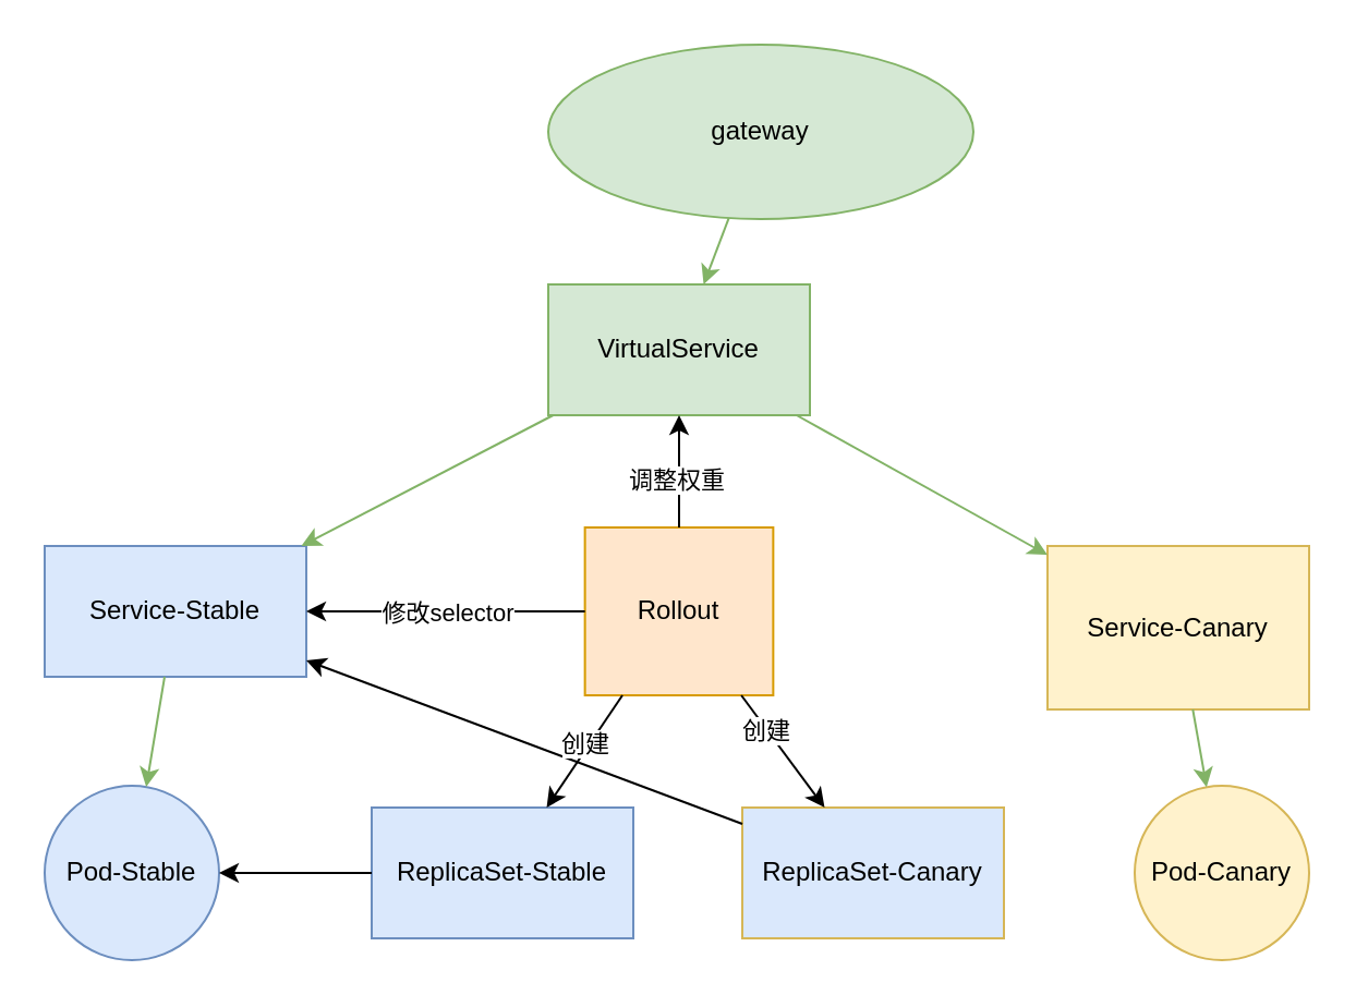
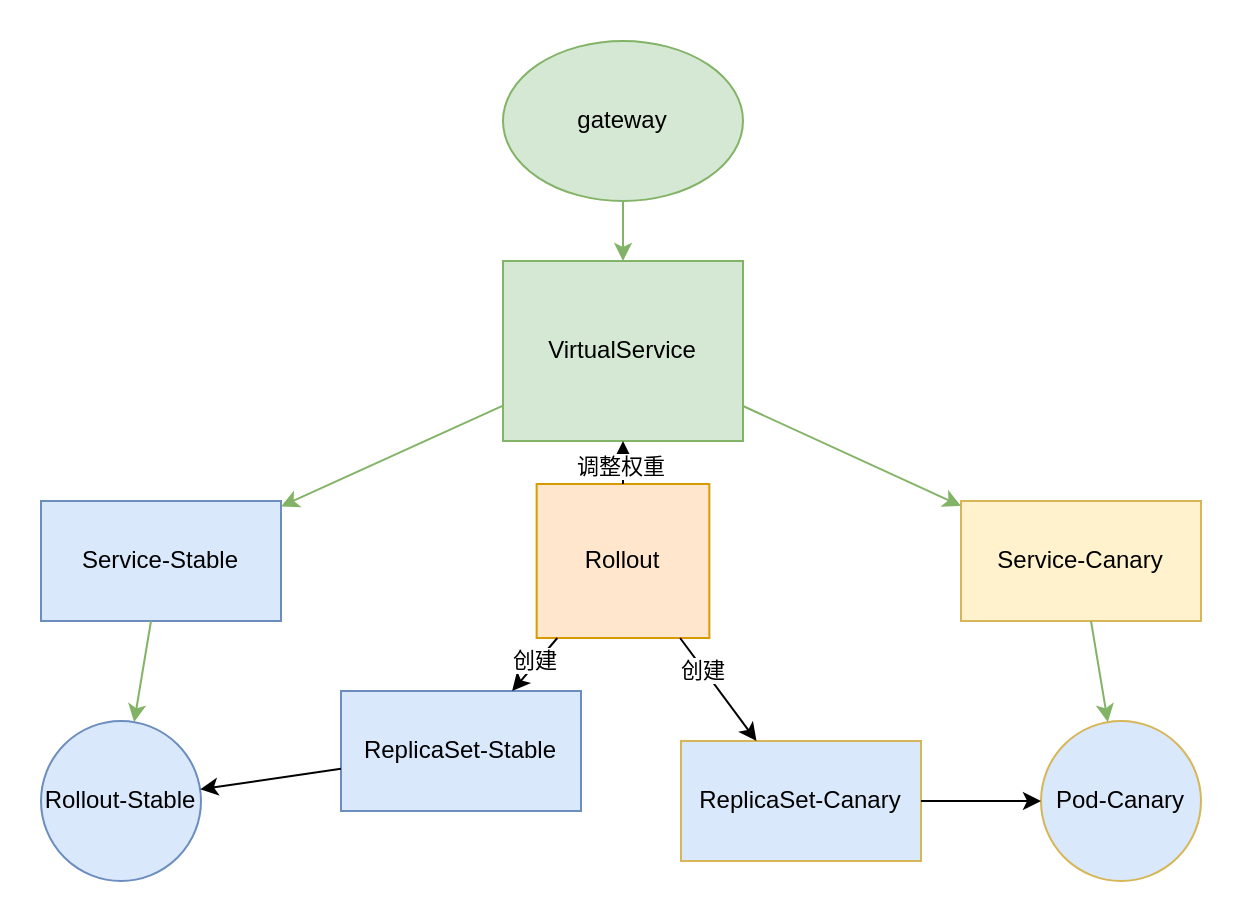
- <mxCell id="24" value="gateway" style="ellipse;whiteSpace=wrap;html=1;fillColor=#d5e8d4;strokeColor=#82b366;" vertex="1" parent="1"><mxGeometry x="251" y="20" width="195" height="80" as="geometry" /></mxCell>
+ <mxCell id="24" value="gateway" style="ellipse;whiteSpace=wrap;html=1;fillColor=#d5e8d4;strokeColor=#82b366;" vertex="1" parent="1"><mxGeometry x="251" y="20" width="120" height="80" as="geometry" /></mxCell>
- <mxCell id="2" value="VirtualService" style="rounded=0;whiteSpace=wrap;html=1;fillColor=#d5e8d4;strokeColor=#82b366;" vertex="1" parent="1"><mxGeometry x="251" y="130" width="120" height="60" as="geometry" /></mxCell>
+ <mxCell id="2" value="VirtualService" style="rounded=0;whiteSpace=wrap;html=1;fillColor=#d5e8d4;strokeColor=#82b366;" vertex="1" parent="1"><mxGeometry x="251" y="130" width="120" height="90" as="geometry" /></mxCell>
- <mxCell id="22" value="" style="endArrow=classic;html=1;" edge="1" parent="1" source="7" target="3"><mxGeometry width="50" height="50" relative="1" as="geometry"><mxPoint x="189" y="419" as="sourcePoint" /><mxPoint x="239" y="369" as="targetPoint" /></mxGeometry></mxCell>
- <mxCell id="23" value="修改selector" style="edgeLabel;html=1;align=center;verticalAlign=middle;resizable=0;points=[];" vertex="1" connectable="0" parent="22"><mxGeometry x="-0.022" relative="1" as="geometry"><mxPoint as="offset" /></mxGeometry></mxCell>
- <mxCell id="4" value="Service-Canary" style="rounded=0;whiteSpace=wrap;html=1;fillColor=#fff2cc;strokeColor=#d6b656;" vertex="1" parent="1"><mxGeometry x="480" y="250" width="120" height="75" as="geometry" /></mxCell>
+ <mxCell id="4" value="Service-Canary" style="rounded=0;whiteSpace=wrap;html=1;fillColor=#fff2cc;strokeColor=#d6b656;" vertex="1" parent="1"><mxGeometry x="480" y="250" width="120" height="60" as="geometry" /></mxCell>
- <mxCell id="17" value="" style="endArrow=classic;html=1;" edge="1" parent="1" source="11" target="3"><mxGeometry width="50" height="50" relative="1" as="geometry"><mxPoint x="190" y="470" as="sourcePoint" /><mxPoint x="240" y="420" as="targetPoint" /></mxGeometry></mxCell>
+ <mxCell id="17" value="" style="endArrow=classic;html=1;" edge="1" parent="1" source="11" target="13"><mxGeometry width="50" height="50" relative="1" as="geometry"><mxPoint x="190" y="470" as="sourcePoint" /><mxPoint x="240" y="420" as="targetPoint" /></mxGeometry></mxCell>
- <mxCell id="12" value="Pod-Stable" style="ellipse;whiteSpace=wrap;html=1;aspect=fixed;fillColor=#dae8fc;strokeColor=#6c8ebf;" vertex="1" parent="1"><mxGeometry x="20" y="360" width="80" height="80" as="geometry" /></mxCell>
+ <mxCell id="12" value="Rollout-Stable" style="ellipse;whiteSpace=wrap;html=1;aspect=fixed;fillColor=#dae8fc;strokeColor=#6c8ebf;" vertex="1" parent="1"><mxGeometry x="20" y="360" width="80" height="80" as="geometry" /></mxCell>
- <mxCell id="10" value="ReplicaSet-Stable" style="rounded=0;whiteSpace=wrap;html=1;fillColor=#dae8fc;strokeColor=#6c8ebf;" vertex="1" parent="1"><mxGeometry x="170" y="370" width="120" height="60" as="geometry" /></mxCell>
+ <mxCell id="10" value="ReplicaSet-Stable" style="rounded=0;whiteSpace=wrap;html=1;fillColor=#dae8fc;strokeColor=#6c8ebf;" vertex="1" parent="1"><mxGeometry x="170" y="345" width="120" height="60" as="geometry" /></mxCell>
- <mxCell id="13" value="Pod-Canary" style="ellipse;whiteSpace=wrap;html=1;aspect=fixed;fillColor=#fff2cc;strokeColor=#d6b656;" vertex="1" parent="1"><mxGeometry x="520" y="360" width="80" height="80" as="geometry" /></mxCell>
+ <mxCell id="13" value="Pod-Canary" style="ellipse;whiteSpace=wrap;html=1;aspect=fixed;fillColor=#dae8fc;strokeColor=#d6b656;" vertex="1" parent="1"><mxGeometry x="520" y="360" width="80" height="80" as="geometry" /></mxCell>
